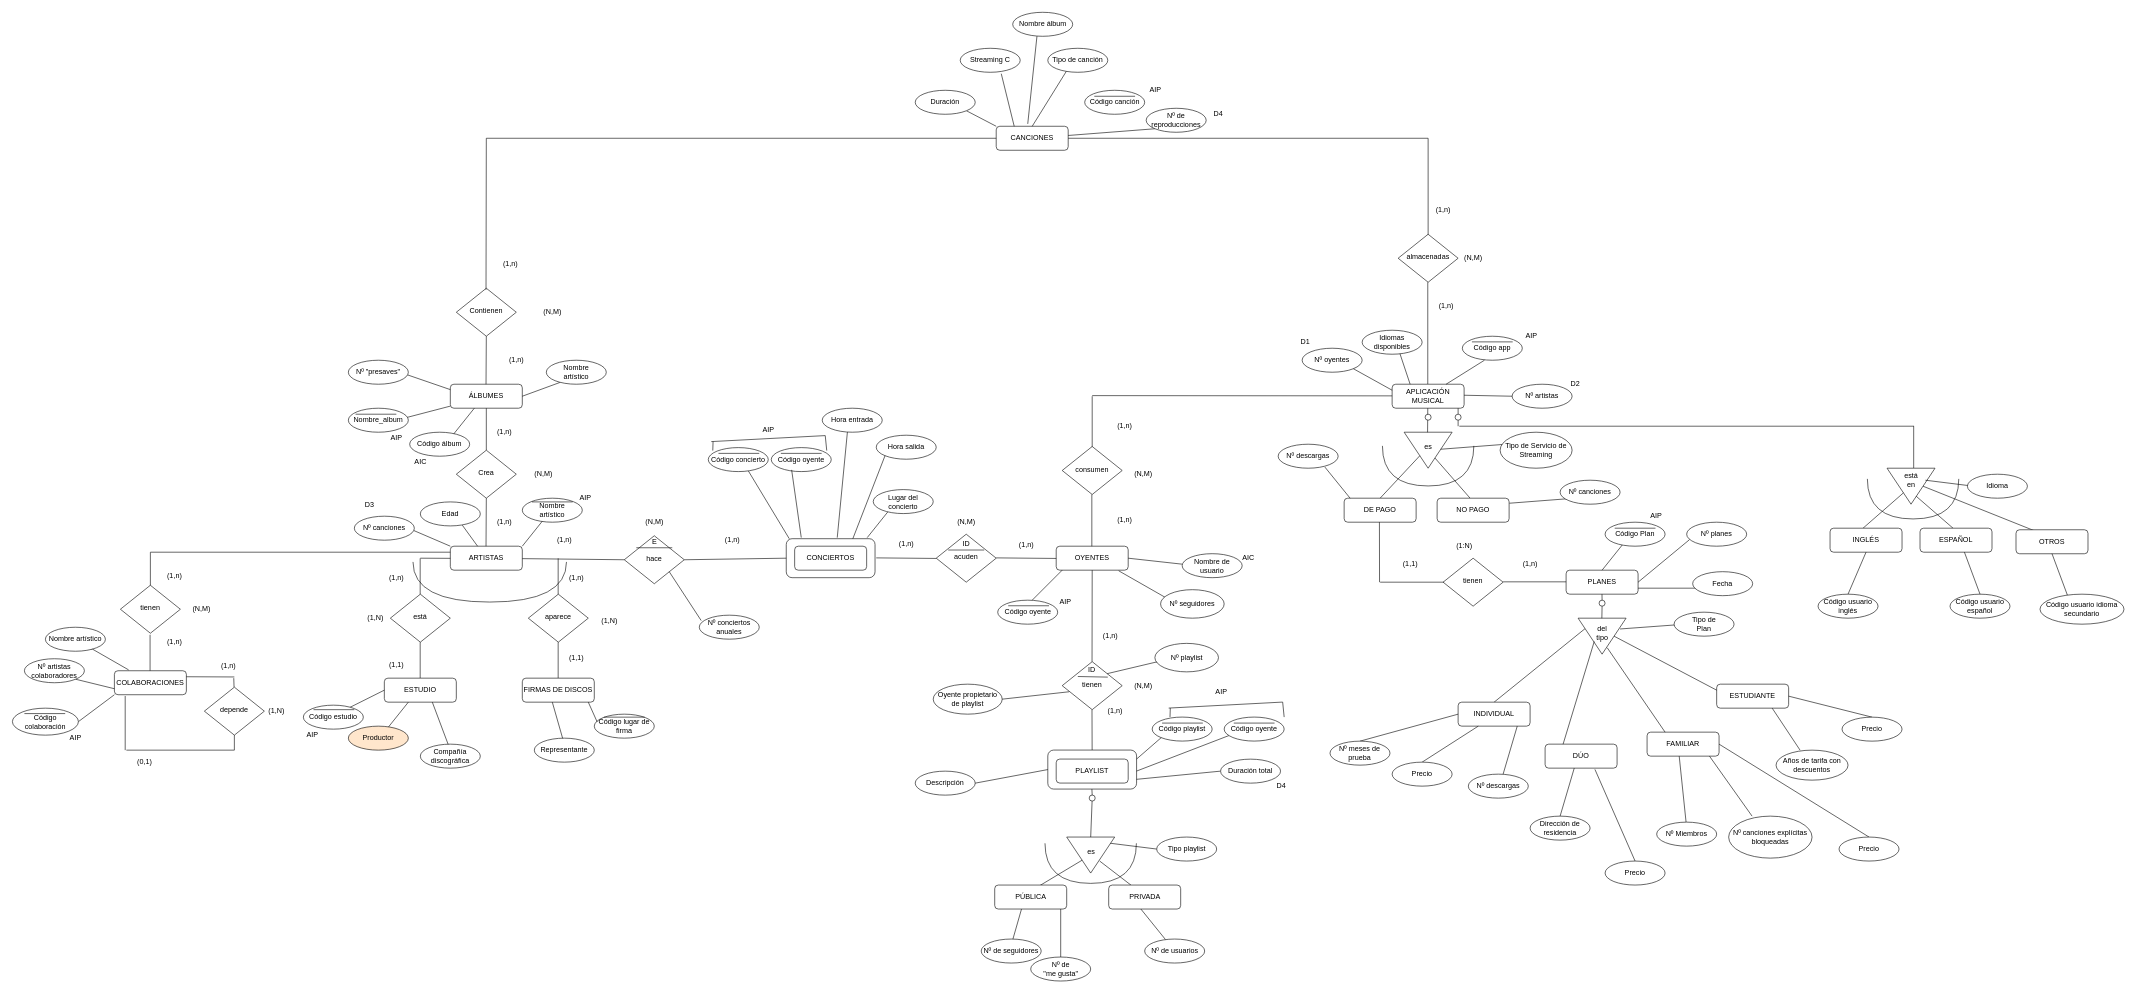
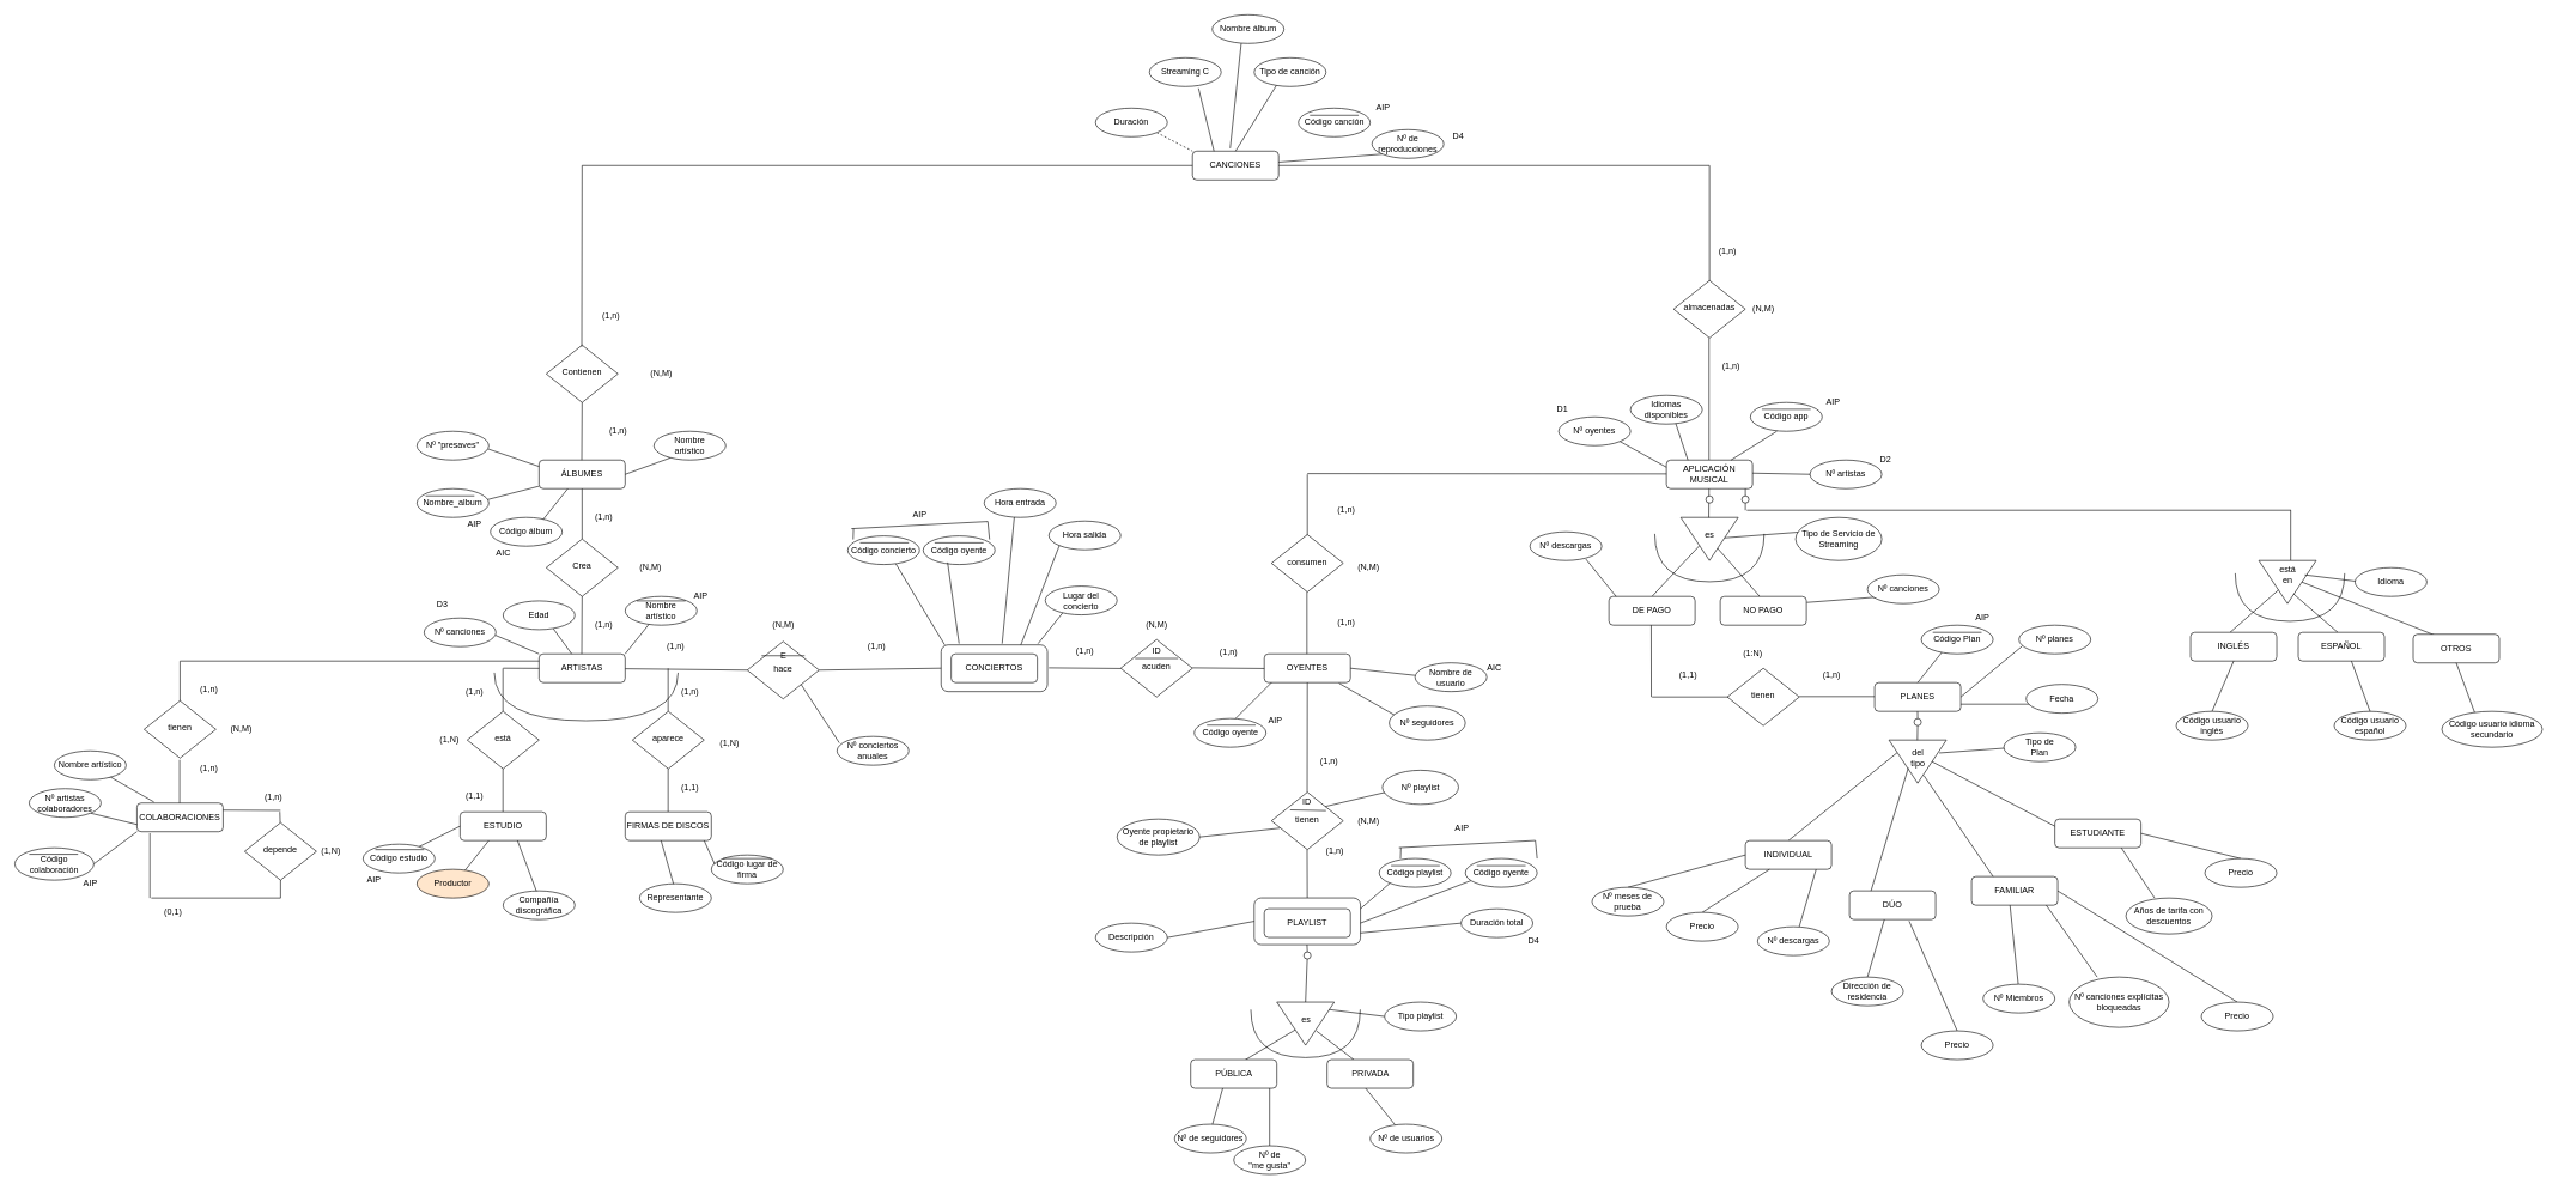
- <mxCell id="10" value="" style="endArrow=none;html=1;rounded=0;exitX=1;exitY=1;exitDx=0;exitDy=0;entryX=0;entryY=0;entryDx=0;entryDy=0;" parent="1" source="11" target="2" edge="1"><mxGeometry relative="1" as="geometry"><mxPoint x="1900.5" y="190" as="sourcePoint" /><mxPoint x="1973" y="230" as="targetPoint" /></mxGeometry></mxCell>
+ <mxCell id="10" value="" style="endArrow=none;html=1;rounded=0;exitX=1;exitY=1;exitDx=0;exitDy=0;entryX=0;entryY=0;entryDx=0;entryDy=0;dashed=1;" parent="1" source="11" target="2" edge="1"><mxGeometry relative="1" as="geometry"><mxPoint x="1900.5" y="190" as="sourcePoint" /><mxPoint x="1973" y="230" as="targetPoint" /></mxGeometry></mxCell>
- <mxCell id="191" value="E" style="text;html=1;align=center;verticalAlign=middle;resizable=0;points=[];autosize=1;strokeColor=none;fillColor=none;" parent="1" vertex="1"><mxGeometry x="1080" y="892.62" width="20" height="20" as="geometry" /></mxCell>
+ <mxCell id="191" value="E" style="text;html=1;align=center;verticalAlign=middle;resizable=0;points=[];autosize=1;strokeColor=none;fillColor=none;" parent="1" vertex="1"><mxGeometry x="1080" y="902.62" width="20" height="20" as="geometry" /></mxCell>
